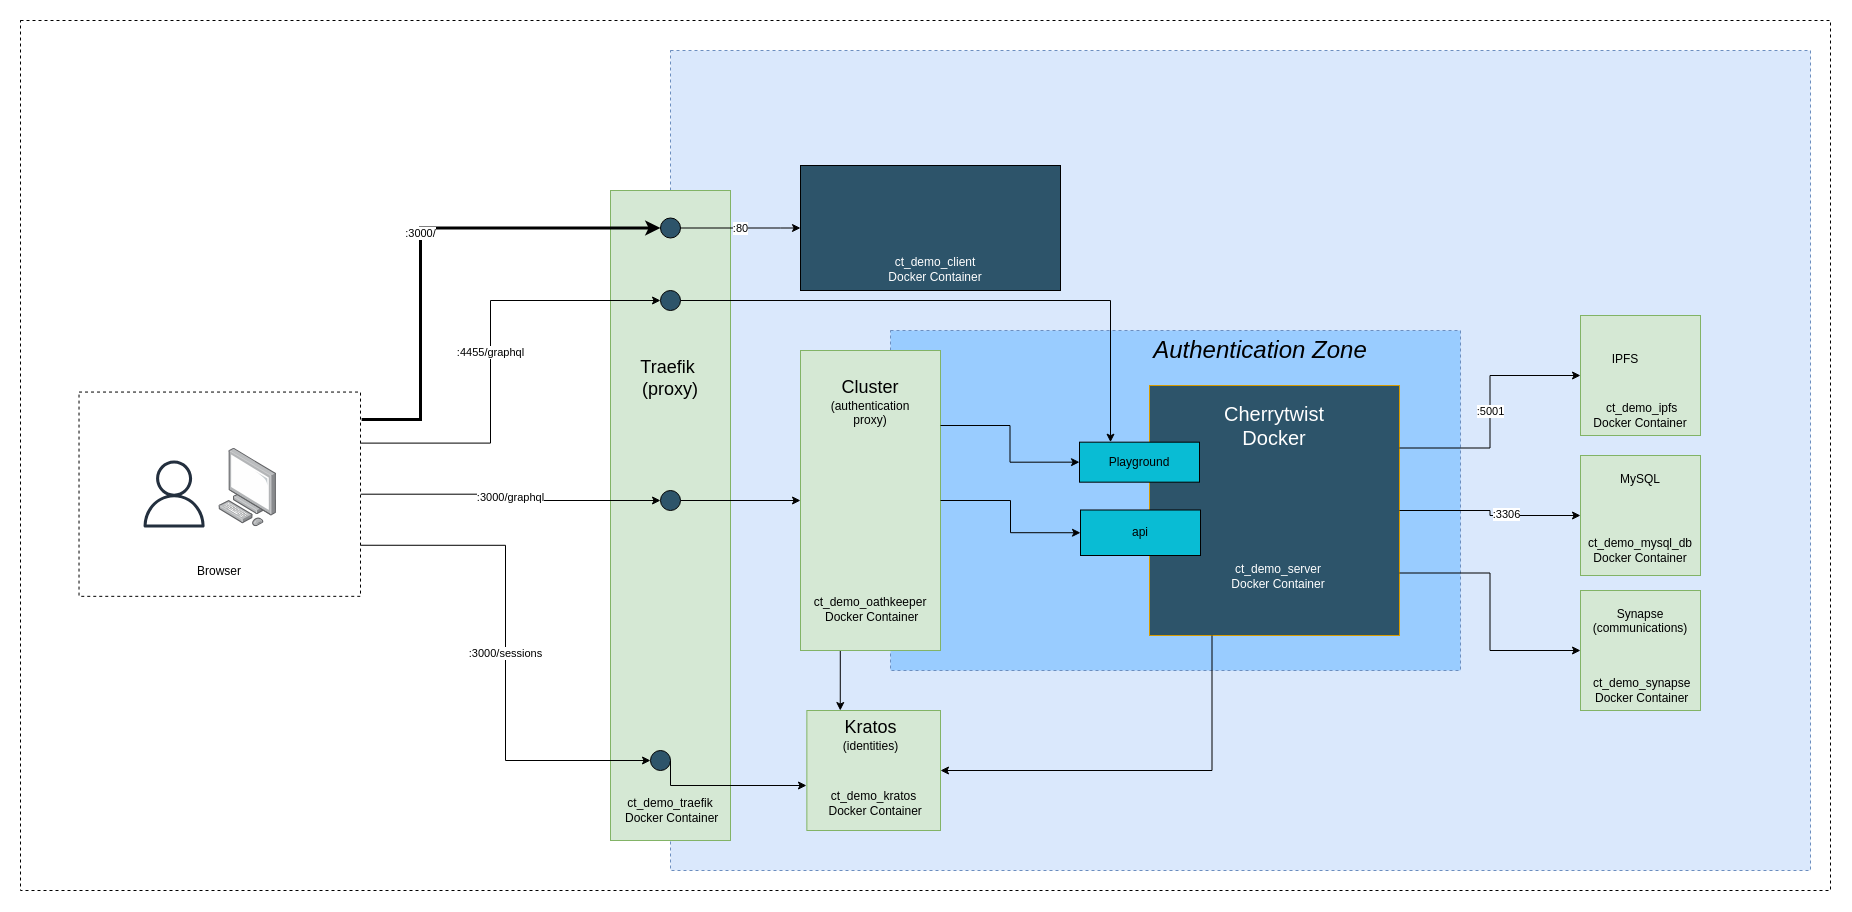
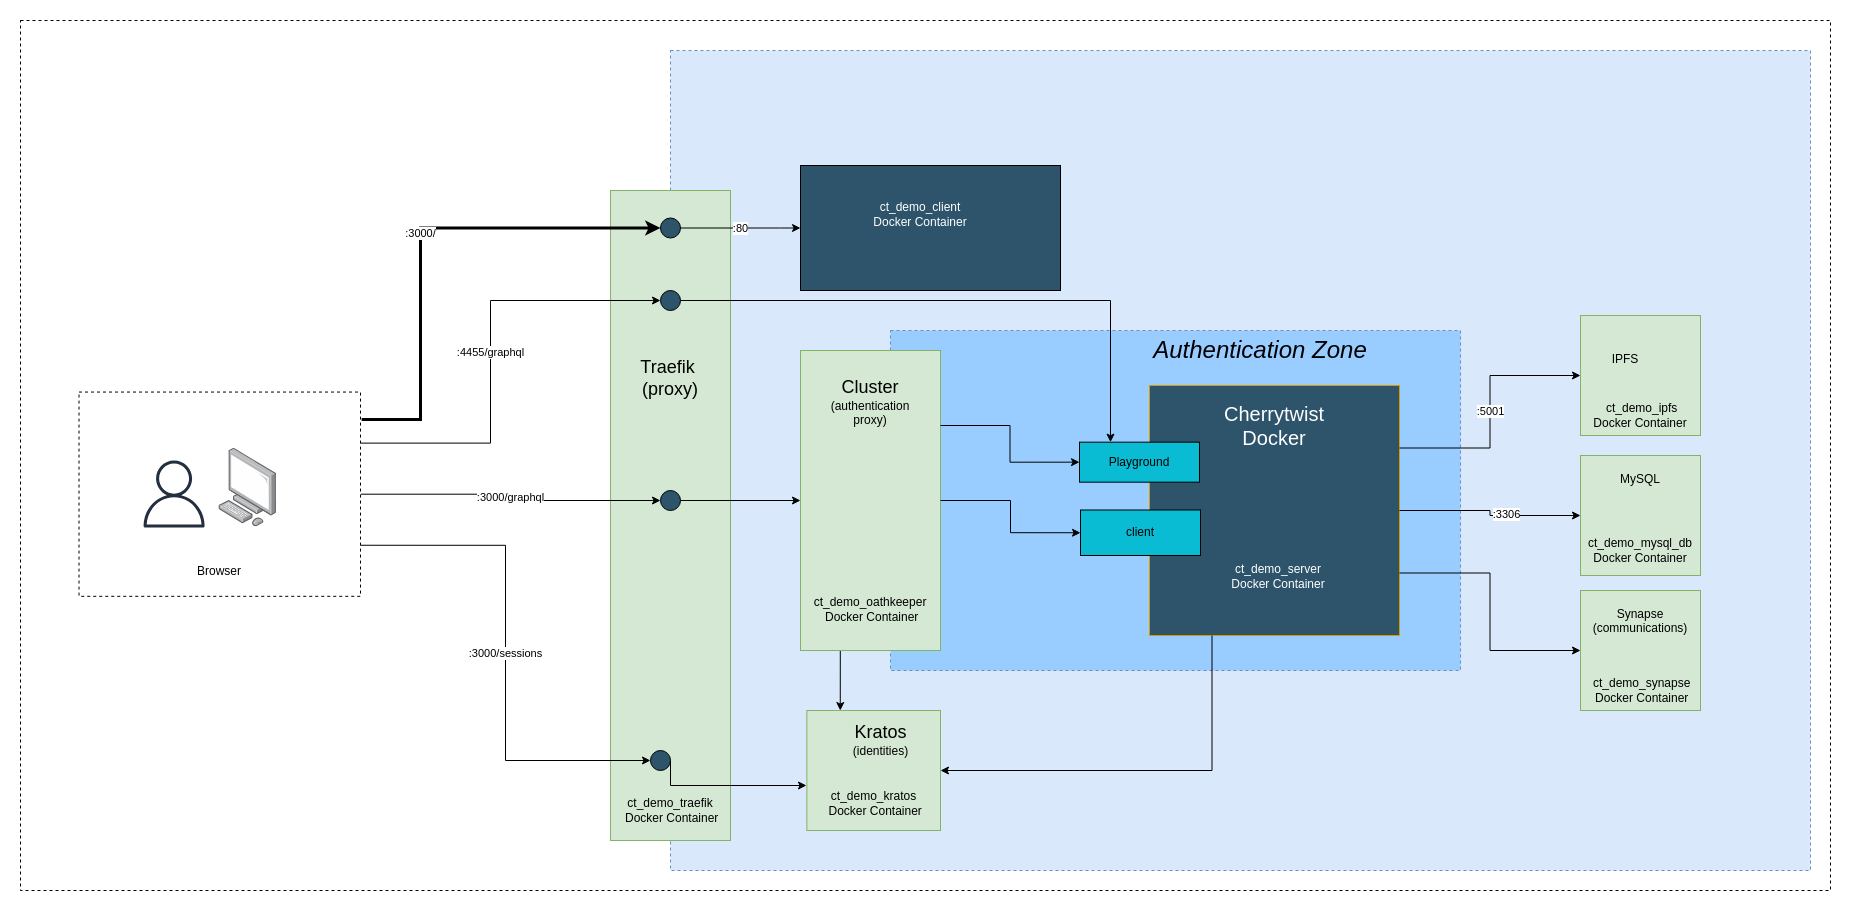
- <mxCell id="56" value="&lt;font color=&quot;#ffffff&quot;&gt;ct_demo_client&lt;br&gt;Docker Container&lt;/font&gt;" style="text;html=1;strokeColor=none;fillColor=none;align=center;verticalAlign=middle;whiteSpace=wrap;rounded=0;dashed=1;" parent="54" vertex="1"><mxGeometry x="70" y="83.333" width="130" height="41.667" as="geometry" /></mxCell>
+ <mxCell id="56" value="&lt;font color=&quot;#ffffff&quot;&gt;ct_demo_client&lt;br&gt;Docker Container&lt;/font&gt;" style="text;html=1;strokeColor=none;fillColor=none;align=center;verticalAlign=middle;whiteSpace=wrap;rounded=0;dashed=1;" parent="54" vertex="1"><mxGeometry x="55" y="28.333" width="130" height="41.667" as="geometry" /></mxCell>
- <mxCell id="48" value="api" style="rounded=0;whiteSpace=wrap;html=1;gradientColor=none;align=center;fillColor=#09BCD4;" parent="36" vertex="1"><mxGeometry x="-20" y="159.497" width="120" height="45.5" as="geometry" /></mxCell>
+ <mxCell id="48" value="client" style="rounded=0;whiteSpace=wrap;html=1;gradientColor=none;align=center;fillColor=#09BCD4;" parent="36" vertex="1"><mxGeometry x="-20" y="159.497" width="120" height="45.5" as="geometry" /></mxCell>
- <mxCell id="52" value="&lt;span style=&quot;&quot;&gt;&lt;span style=&quot;color: rgb(0 , 0 , 0) ; font-family: &amp;quot;helvetica&amp;quot; ; font-style: normal ; font-weight: 400 ; letter-spacing: normal ; text-indent: 0px ; text-transform: none ; word-spacing: 0px ; font-size: 18px&quot;&gt;Kratos&lt;br&gt;&lt;/span&gt;&lt;span style=&quot;color: rgb(0 , 0 , 0) ; font-family: &amp;quot;helvetica&amp;quot; ; font-size: 12px ; font-style: normal ; font-weight: 400 ; letter-spacing: normal ; text-indent: 0px ; text-transform: none ; word-spacing: 0px ; display: inline ; float: none&quot;&gt;(identities)&lt;/span&gt;&lt;/span&gt;" style="text;whiteSpace=wrap;html=1;align=center;labelBackgroundColor=none;" parent="49" vertex="1"><mxGeometry x="44.545" width="50.909" height="60" as="geometry" /></mxCell>
+ <mxCell id="52" value="&lt;span style=&quot;&quot;&gt;&lt;span style=&quot;color: rgb(0 , 0 , 0) ; font-family: &amp;quot;helvetica&amp;quot; ; font-style: normal ; font-weight: 400 ; letter-spacing: normal ; text-indent: 0px ; text-transform: none ; word-spacing: 0px ; font-size: 18px&quot;&gt;Kratos&lt;br&gt;&lt;/span&gt;&lt;span style=&quot;color: rgb(0 , 0 , 0) ; font-family: &amp;quot;helvetica&amp;quot; ; font-size: 12px ; font-style: normal ; font-weight: 400 ; letter-spacing: normal ; text-indent: 0px ; text-transform: none ; word-spacing: 0px ; display: inline ; float: none&quot;&gt;(identities)&lt;/span&gt;&lt;/span&gt;" style="text;whiteSpace=wrap;html=1;align=center;labelBackgroundColor=none;" parent="49" vertex="1"><mxGeometry x="54.545" y="5" width="50.909" height="60" as="geometry" /></mxCell>
